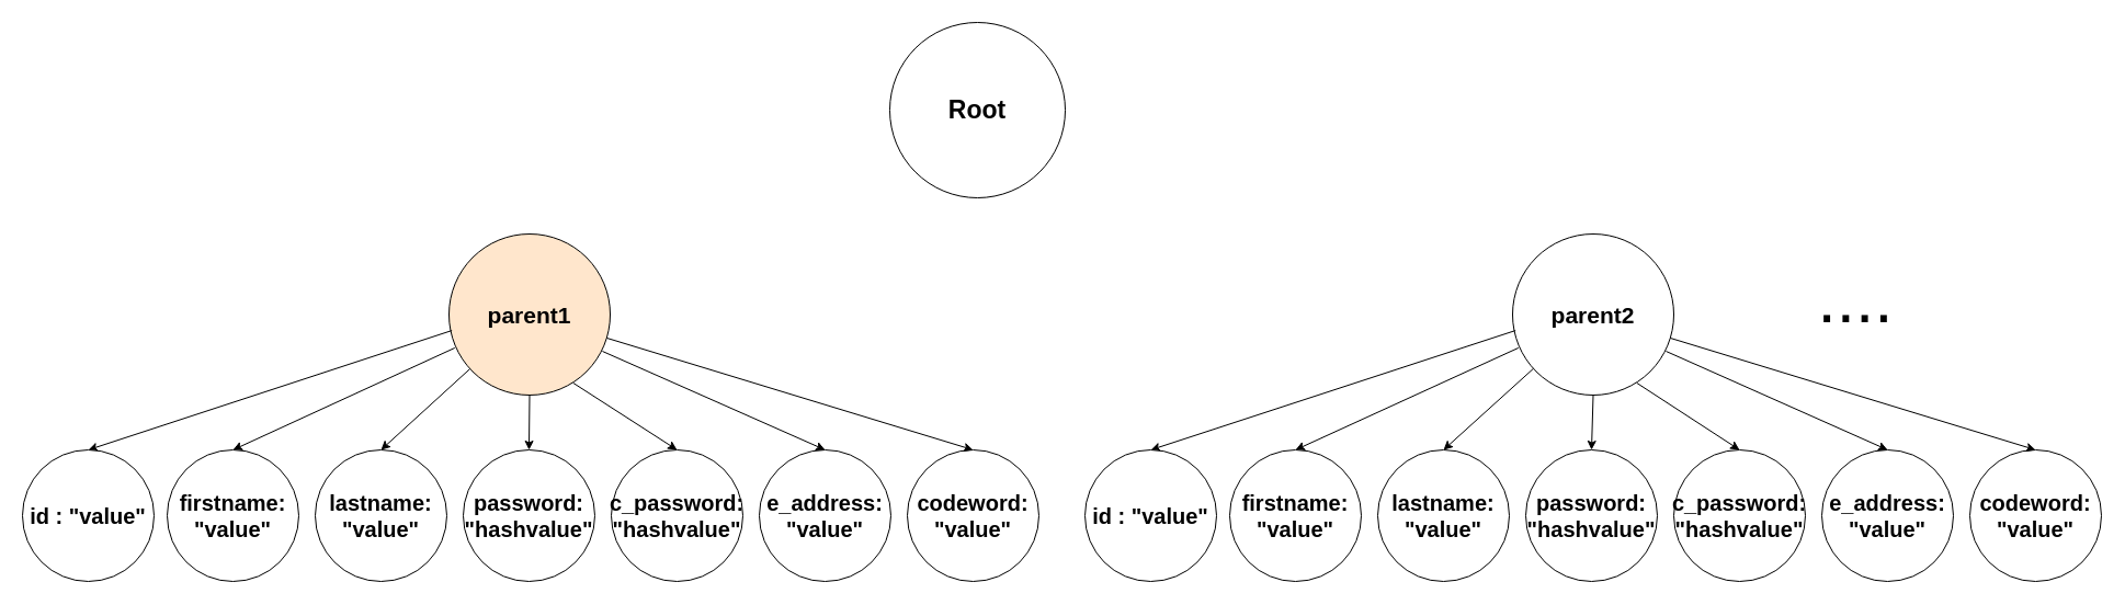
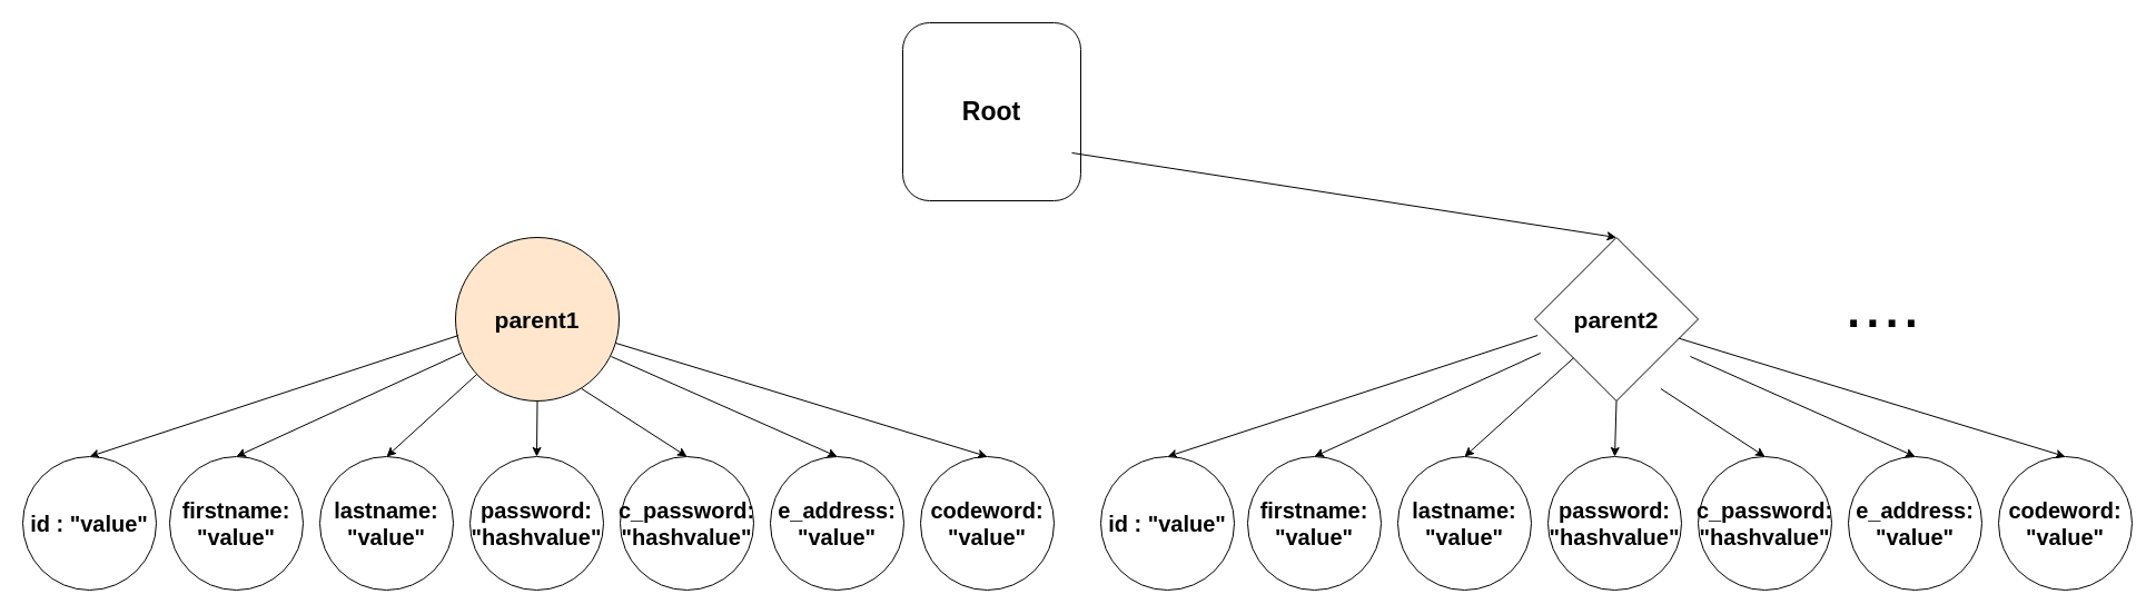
- <mxCell id="2" value="&lt;b style=&quot;font-size: 23px;&quot;&gt;Root&lt;/b&gt;" style="ellipse;whiteSpace=wrap;html=1;aspect=fixed;fontSize=23;" parent="1" vertex="1"><mxGeometry x="811" y="20" width="160" height="160" as="geometry" /></mxCell>
+ <mxCell id="2" value="&lt;b style=&quot;font-size: 23px;&quot;&gt;Root&lt;/b&gt;" style="whiteSpace=wrap;html=1;aspect=fixed;fontSize=23;rounded=1;" parent="1" vertex="1"><mxGeometry x="811" y="20" width="160" height="160" as="geometry" /></mxCell>
+ <mxCell id="33" value="" style="endArrow=classic;html=1;fontSize=20;exitX=0.95;exitY=0.731;exitDx=0;exitDy=0;exitPerimeter=0;entryX=0.5;entryY=0;entryDx=0;entryDy=0;" edge="1" parent="1" source="2" target="18"><mxGeometry width="50" height="50" relative="1" as="geometry"><mxPoint x="1145" y="160" as="sourcePoint" /><mxPoint x="1195" y="110" as="targetPoint" /></mxGeometry></mxCell>
- <mxCell id="18" value="&lt;b style=&quot;font-size: 21px&quot;&gt;parent2&lt;/b&gt;" style="ellipse;whiteSpace=wrap;html=1;aspect=fixed;fontSize=21;" vertex="1" parent="1"><mxGeometry x="1379" y="213" width="147" height="147" as="geometry" /></mxCell>
+ <mxCell id="18" value="&lt;b style=&quot;font-size: 21px&quot;&gt;parent2&lt;/b&gt;" style="rhombus;whiteSpace=wrap;html=1;aspect=fixed;fontSize=21;" vertex="1" parent="1"><mxGeometry x="1379" y="213" width="147" height="147" as="geometry" /></mxCell>
